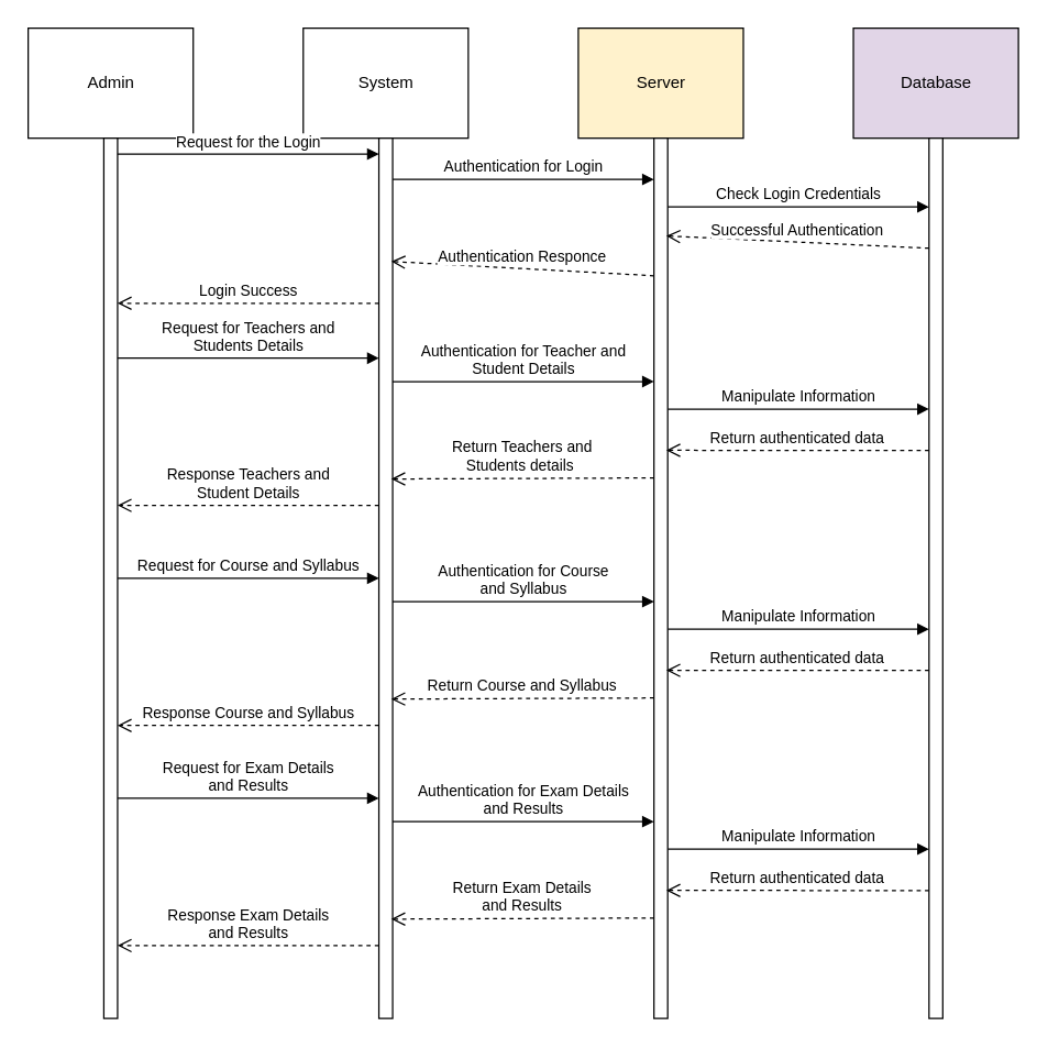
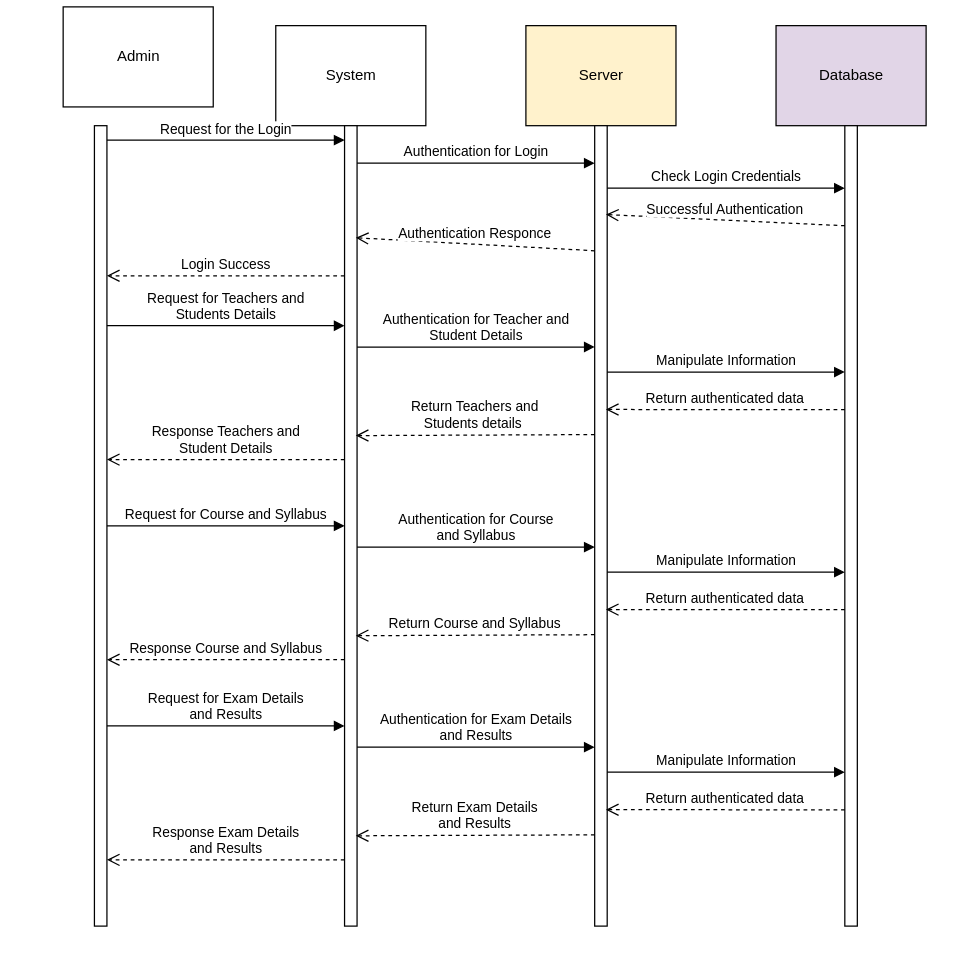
- <mxCell id="3" value="Admin" style="html=1;strokeColor=#000000;" vertex="1" parent="1"><mxGeometry x="20" y="20" width="120" height="80" as="geometry" /></mxCell>
+ <mxCell id="3" value="Admin" style="html=1;strokeColor=#000000;" vertex="1" parent="1"><mxGeometry x="50" y="5" width="120" height="80" as="geometry" /></mxCell>
